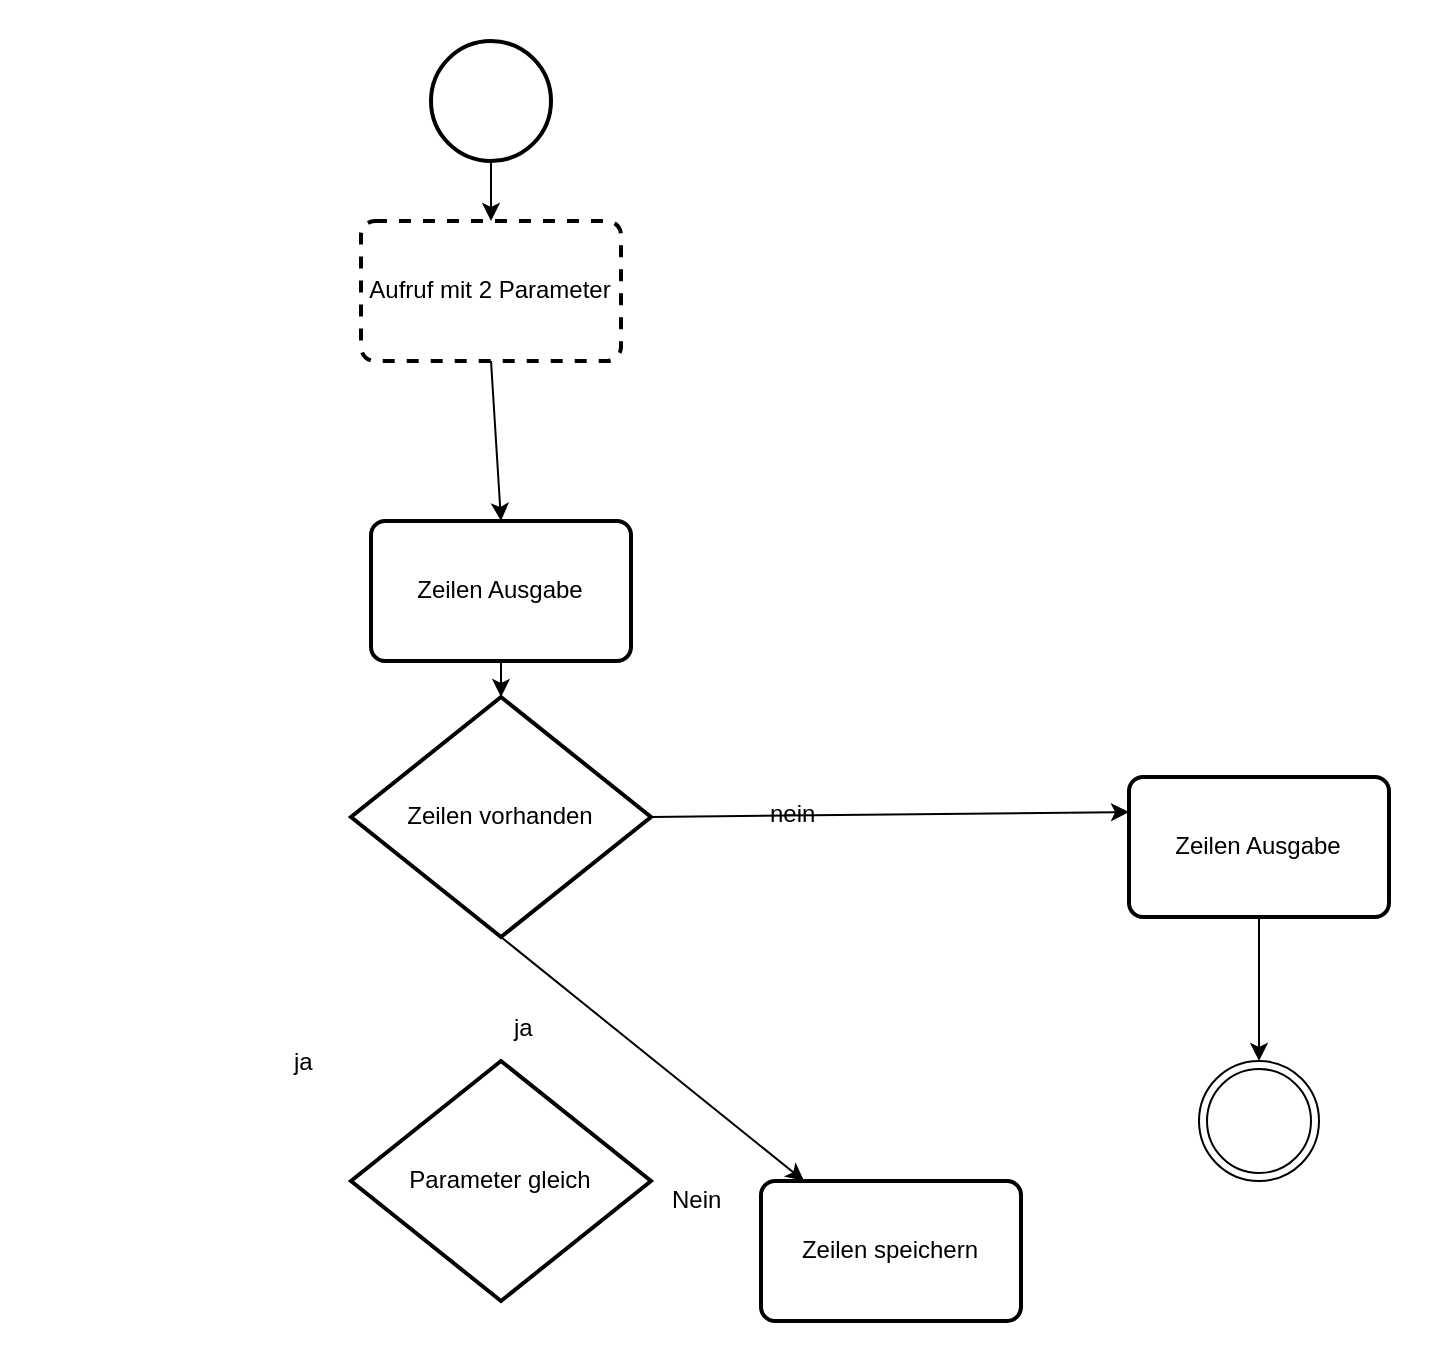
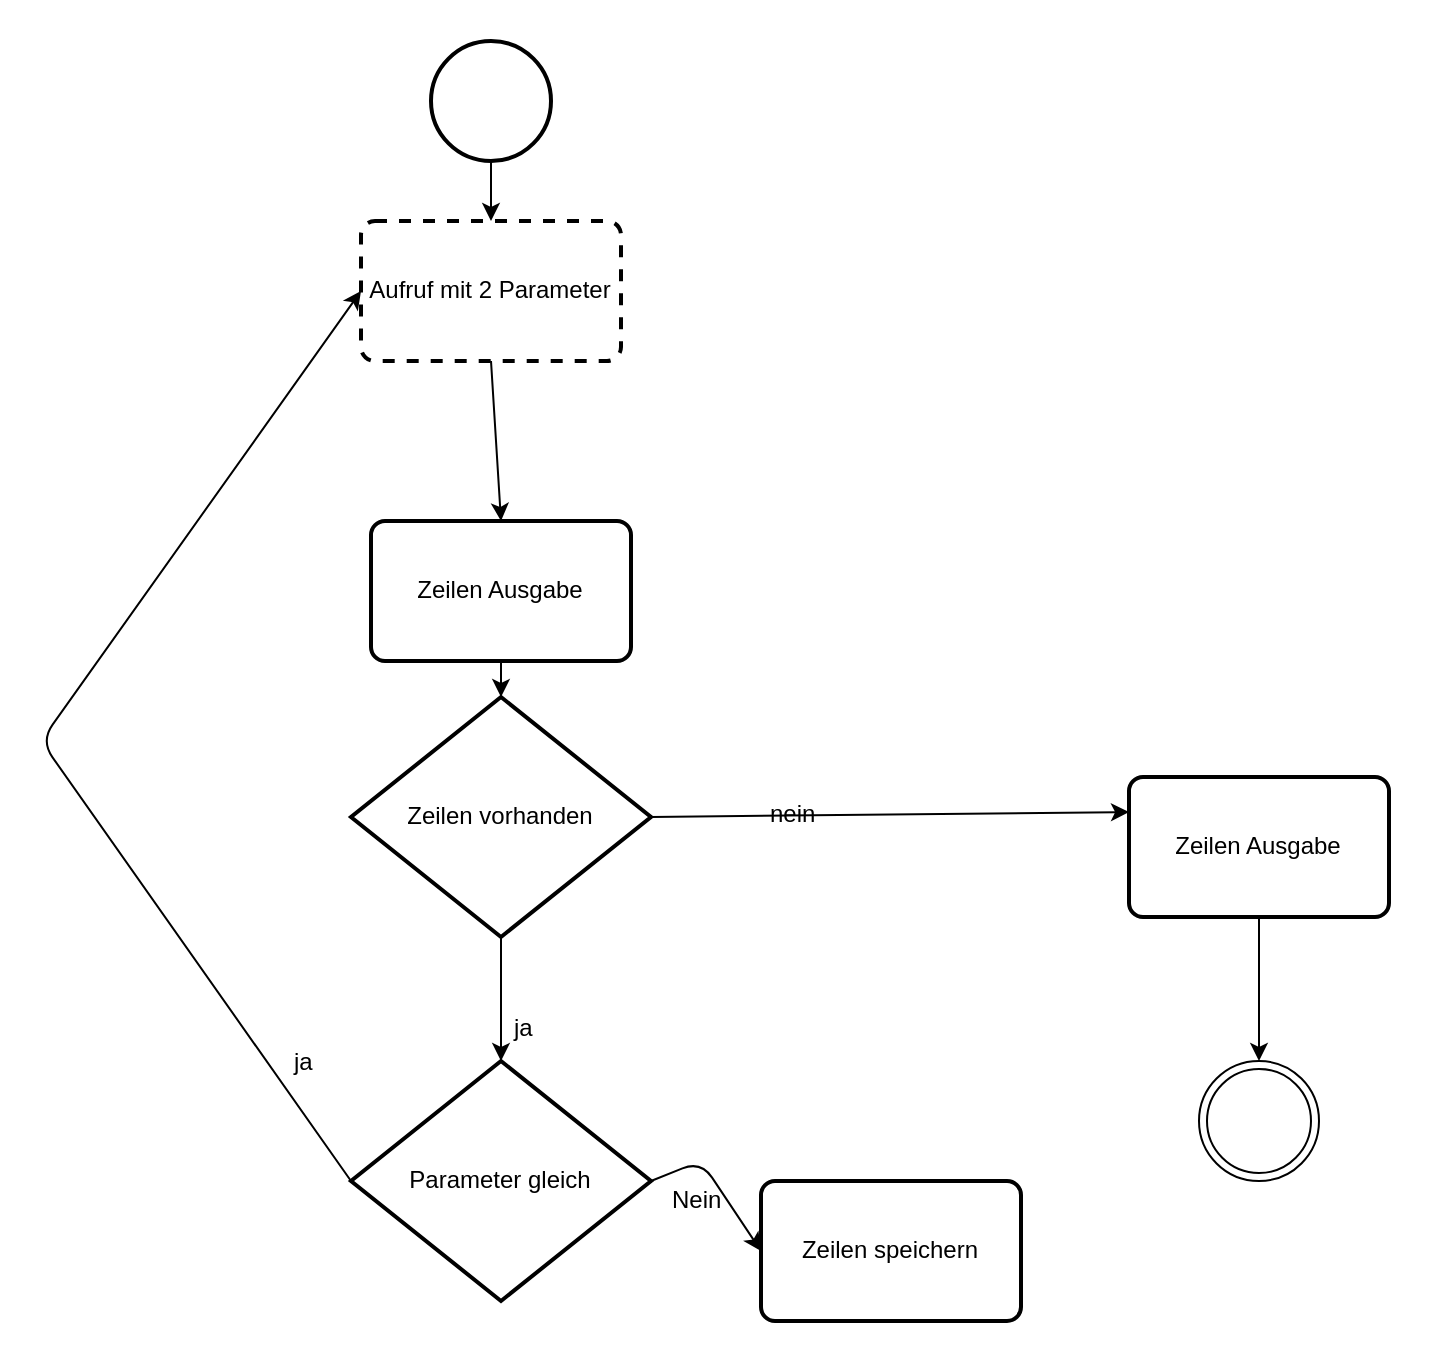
+ <mxCell id="17" value="" style="endArrow=classic;html=1;exitX=0;exitY=0.5;exitDx=0;exitDy=0;exitPerimeter=0;entryX=0;entryY=0.5;entryDx=0;entryDy=0;" edge="1" parent="1" source="13" target="3"><mxGeometry width="50" height="50" relative="1" as="geometry"><mxPoint x="335" y="433" as="sourcePoint" /><mxPoint x="574" y="415.5" as="targetPoint" /><Array as="points"><mxPoint x="20" y="370" /></Array></mxGeometry></mxCell>
- <mxCell id="14" value="" style="endArrow=classic;html=1;exitX=0.5;exitY=1;exitDx=0;exitDy=0;exitPerimeter=0;" edge="1" parent="1" source="2" target="7"><mxGeometry width="50" height="50" relative="1" as="geometry"><mxPoint x="260" y="340" as="sourcePoint" /><mxPoint x="270" y="530" as="targetPoint" /></mxGeometry></mxCell>
+ <mxCell id="14" value="" style="endArrow=classic;html=1;exitX=0.5;exitY=1;exitDx=0;exitDy=0;exitPerimeter=0;entryX=0.5;entryY=0;entryDx=0;entryDy=0;entryPerimeter=0;" edge="1" parent="1" source="2" target="13"><mxGeometry width="50" height="50" relative="1" as="geometry"><mxPoint x="260" y="340" as="sourcePoint" /><mxPoint x="270" y="530" as="targetPoint" /></mxGeometry></mxCell>
+ <mxCell id="15" value="" style="endArrow=classic;html=1;exitX=1;exitY=0.5;exitDx=0;exitDy=0;exitPerimeter=0;entryX=0;entryY=0.5;entryDx=0;entryDy=0;" edge="1" parent="1" source="13" target="7"><mxGeometry width="50" height="50" relative="1" as="geometry"><mxPoint x="260" y="493" as="sourcePoint" /><mxPoint x="260" y="540" as="targetPoint" /><Array as="points"><mxPoint x="350" y="580" /></Array></mxGeometry></mxCell>
